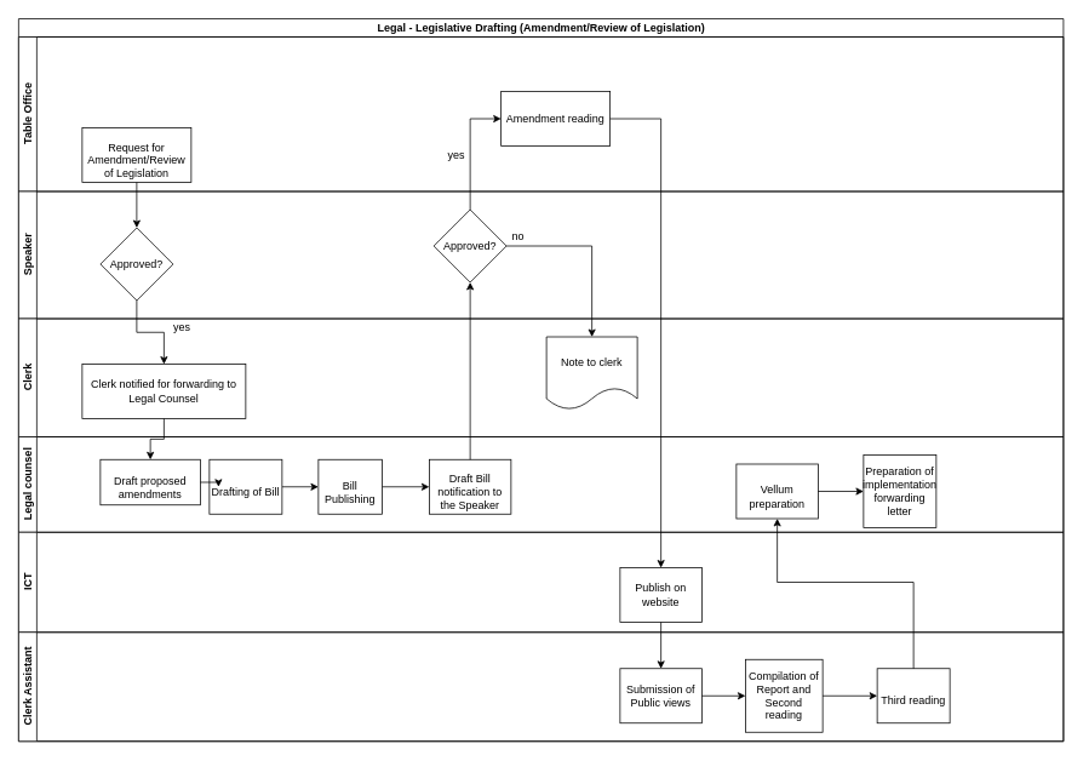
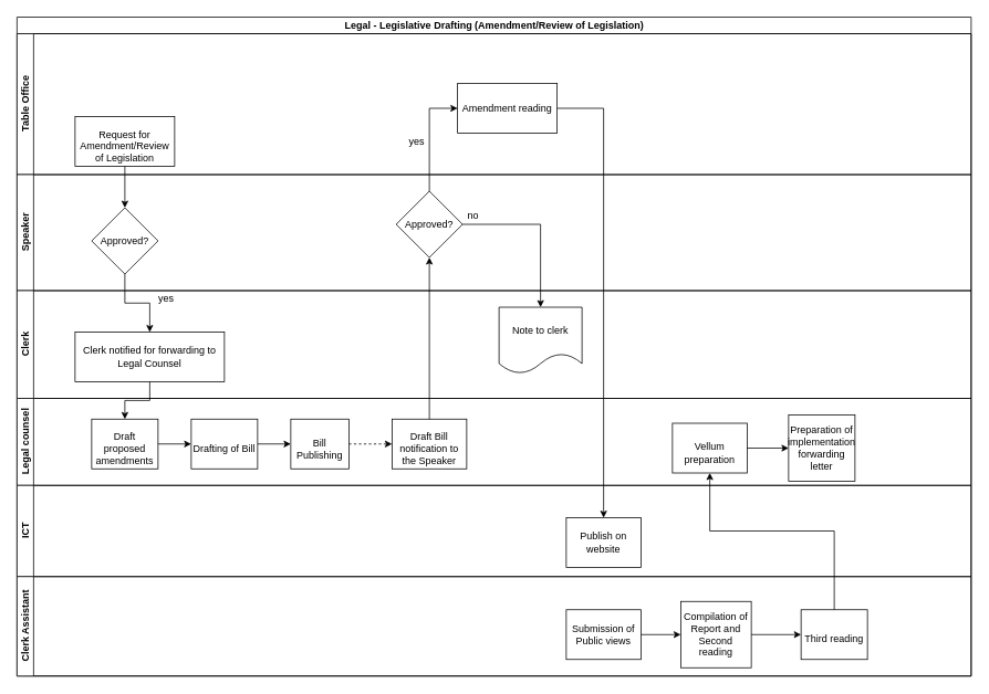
- <mxCell id="18" value="&lt;p class=&quot;western&quot; style=&quot;margin-bottom: 0in&quot; lang=&quot;en-GB&quot;&gt;&lt;br/&gt;Draft proposed amendments&lt;/p&gt;&lt;br/&gt;" style="whiteSpace=wrap;html=1;rounded=0;" parent="15" vertex="1"><mxGeometry x="90" y="25" width="110" height="50" as="geometry" /></mxCell>
+ <mxCell id="18" value="&lt;p class=&quot;western&quot; style=&quot;margin-bottom: 0in&quot; lang=&quot;en-GB&quot;&gt;&lt;br/&gt;Draft proposed amendments&lt;/p&gt;&lt;br/&gt;" style="whiteSpace=wrap;html=1;rounded=0;" parent="15" vertex="1"><mxGeometry x="90" y="25" width="80" height="60" as="geometry" /></mxCell>
- <mxCell id="19" value="" style="edgeStyle=orthogonalEdgeStyle;rounded=0;orthogonalLoop=1;jettySize=auto;html=1;" parent="15" source="20" target="17" edge="1"><mxGeometry relative="1" as="geometry" /></mxCell>
+ <mxCell id="19" value="" style="edgeStyle=orthogonalEdgeStyle;rounded=0;orthogonalLoop=1;jettySize=auto;html=1;dashed=1;" parent="15" source="20" target="17" edge="1"><mxGeometry relative="1" as="geometry" /></mxCell>
- <mxCell id="35" value="" style="edgeStyle=orthogonalEdgeStyle;rounded=0;orthogonalLoop=1;jettySize=auto;html=1;" edge="1" parent="2" source="22" target="26"><mxGeometry relative="1" as="geometry" /></mxCell>
